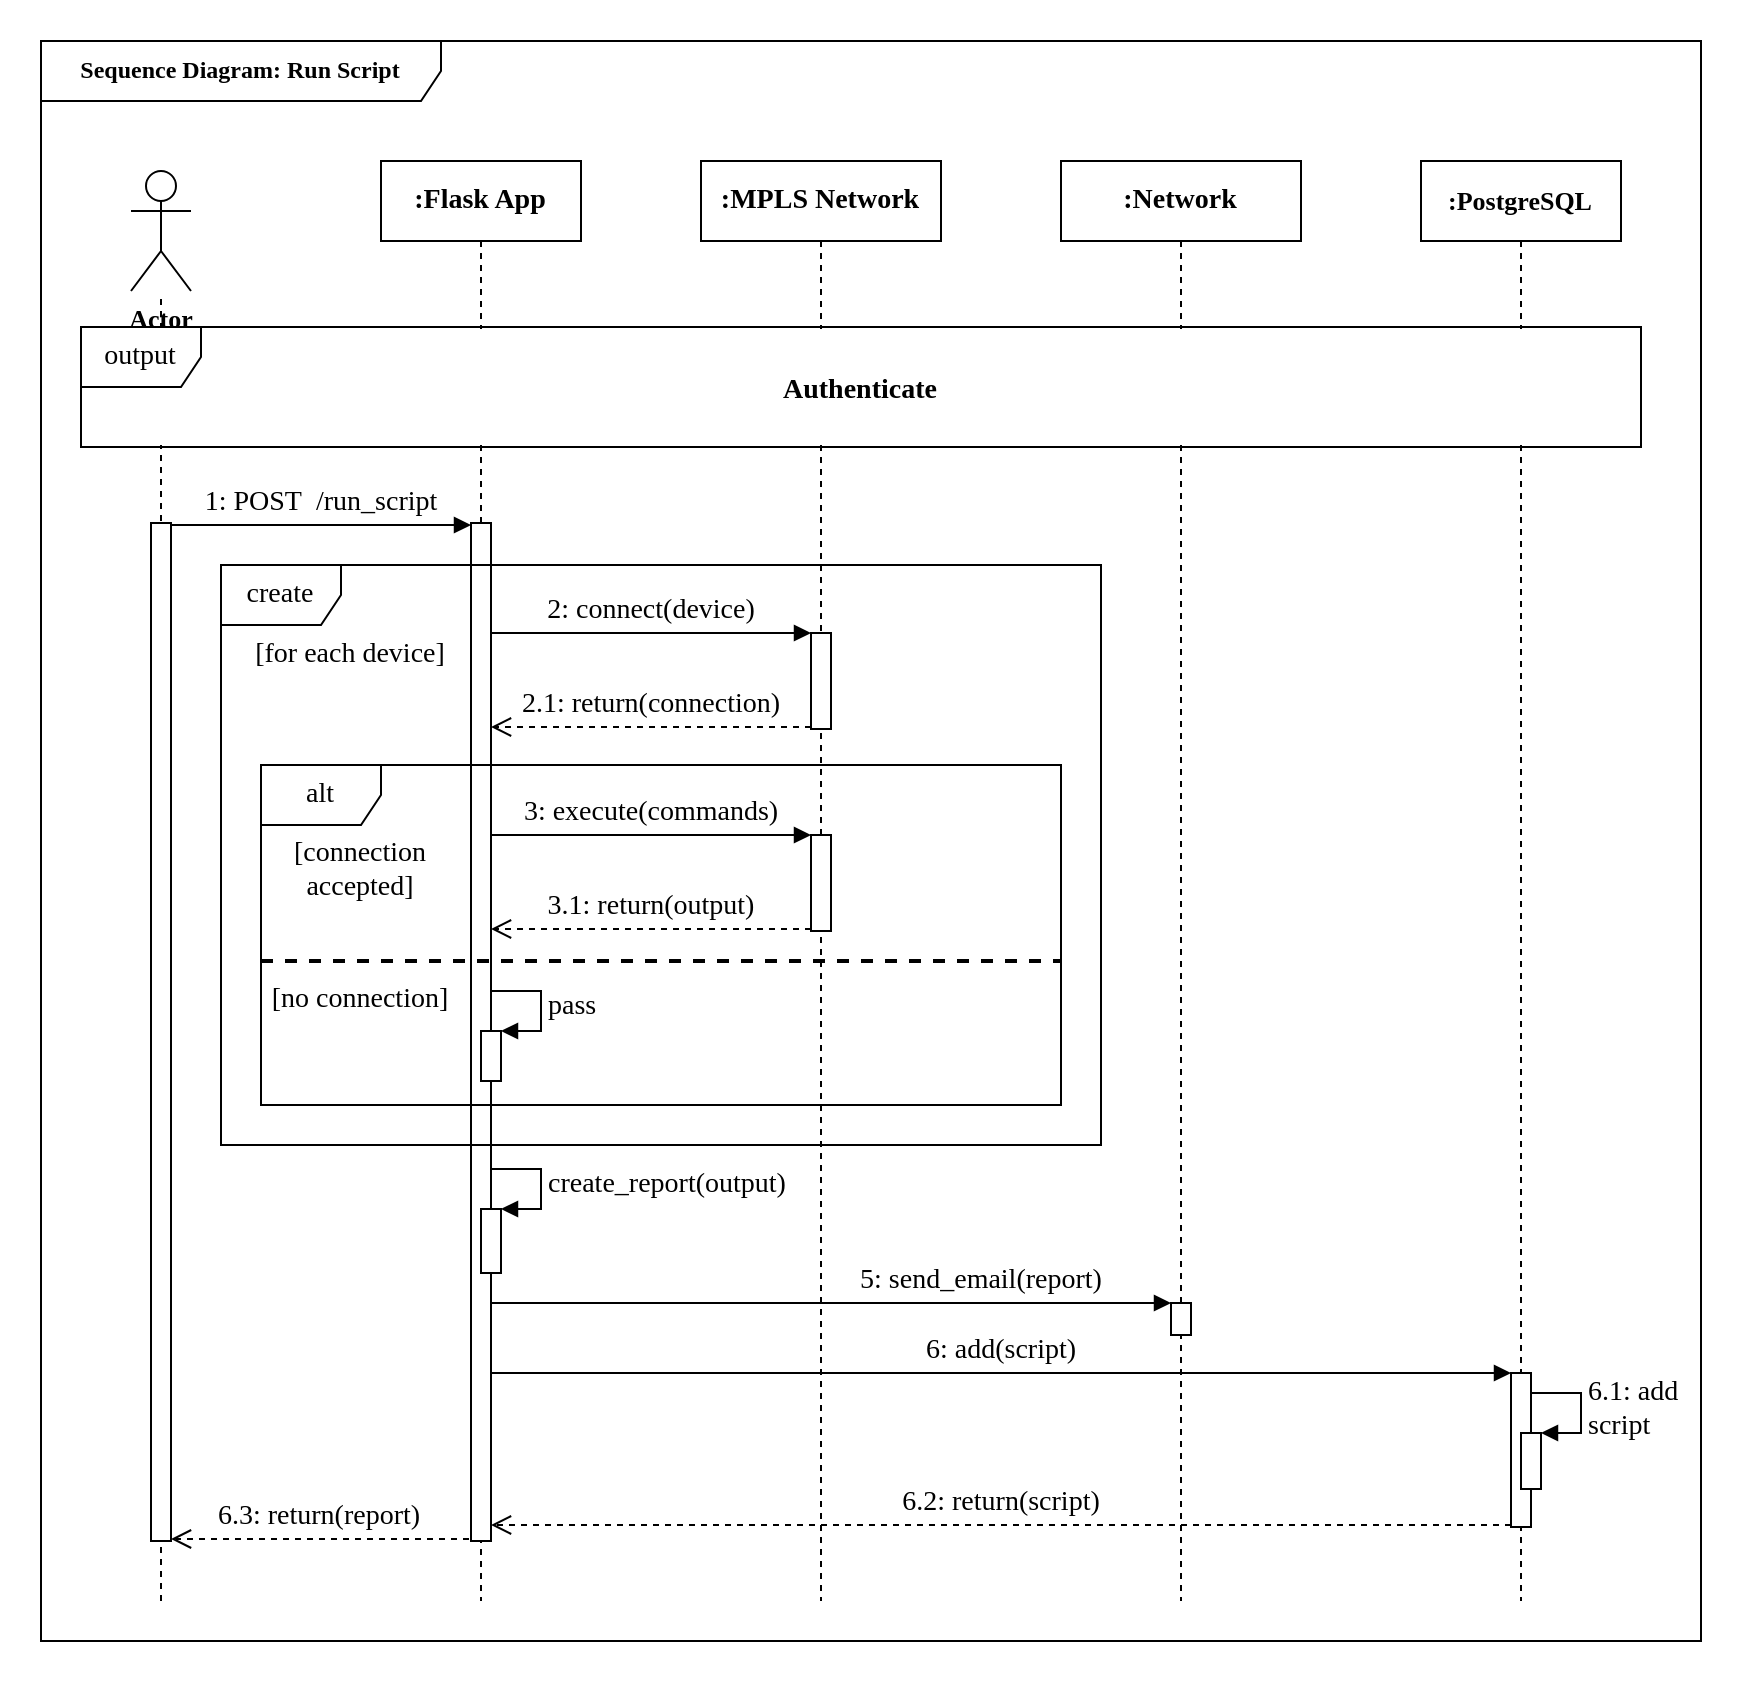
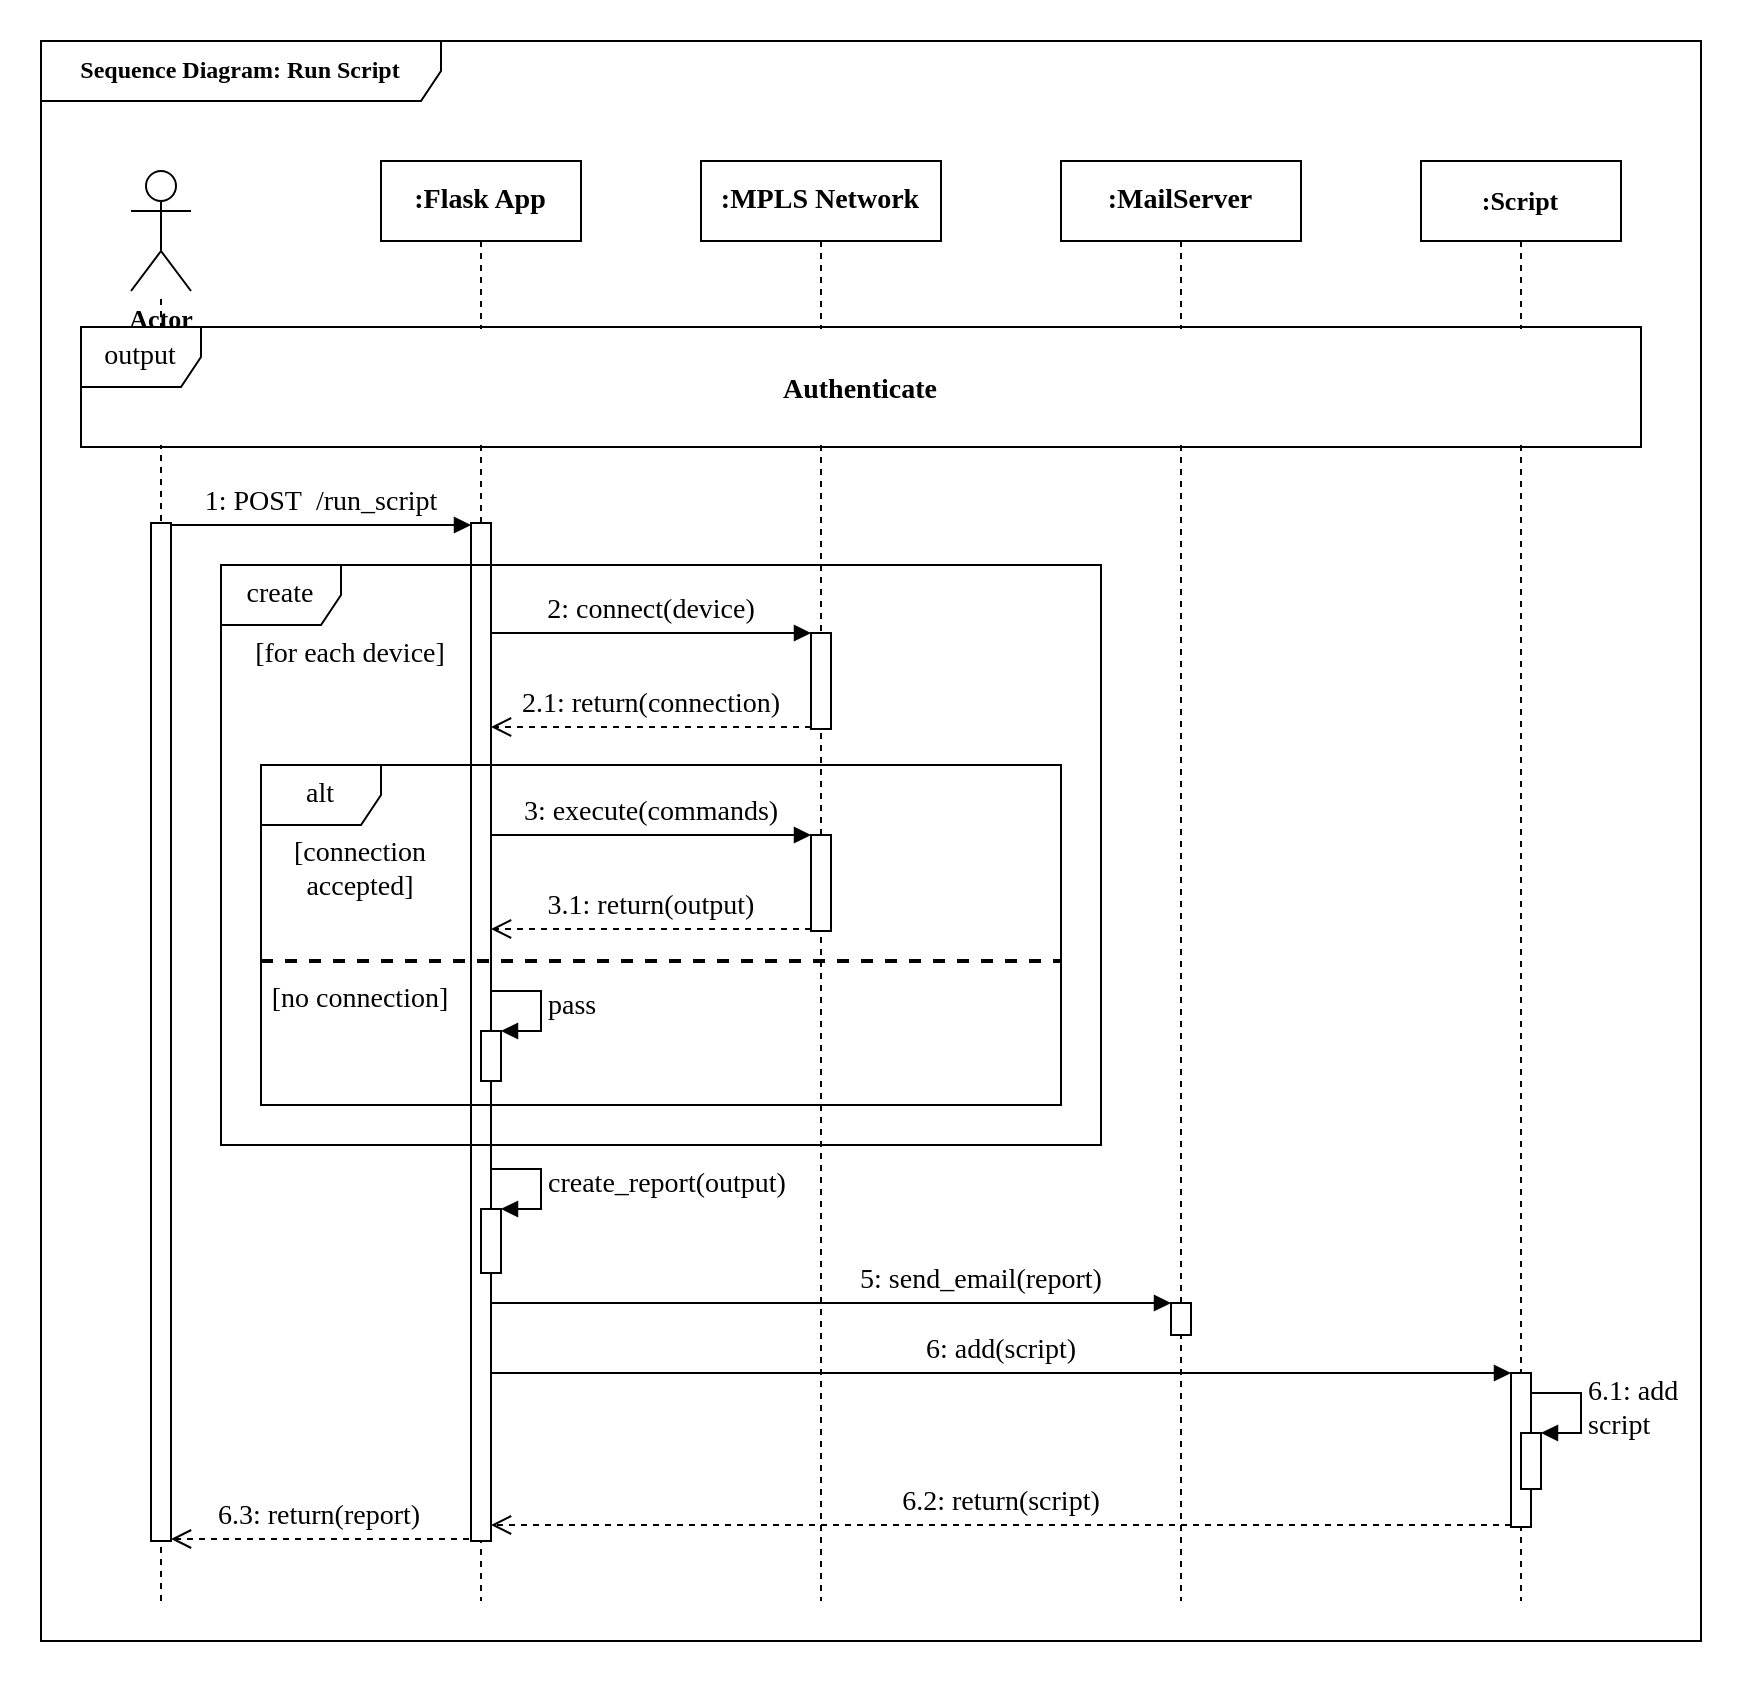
- <mxCell id="4" value="&lt;font face=&quot;Old Standard TT&quot; size=&quot;1&quot;&gt;&lt;b style=&quot;font-size: 14px&quot;&gt;:Network&lt;/b&gt;&lt;/font&gt;" style="shape=umlLifeline;perimeter=lifelinePerimeter;whiteSpace=wrap;html=1;container=1;collapsible=0;recursiveResize=0;outlineConnect=0;" parent="1" vertex="1"><mxGeometry x="530" y="80" width="120" height="720" as="geometry" /></mxCell>
+ <mxCell id="4" value="&lt;font face=&quot;Old Standard TT&quot; size=&quot;1&quot;&gt;&lt;b style=&quot;font-size: 14px&quot;&gt;:MailServer&lt;/b&gt;&lt;/font&gt;" style="shape=umlLifeline;perimeter=lifelinePerimeter;whiteSpace=wrap;html=1;container=1;collapsible=0;recursiveResize=0;outlineConnect=0;" parent="1" vertex="1"><mxGeometry x="530" y="80" width="120" height="720" as="geometry" /></mxCell>
- <mxCell id="6" value="&lt;font face=&quot;Old Standard TT&quot; size=&quot;1&quot;&gt;&lt;b style=&quot;font-size: 13px&quot;&gt;:PostgreSQL&lt;/b&gt;&lt;/font&gt;" style="shape=umlLifeline;perimeter=lifelinePerimeter;whiteSpace=wrap;html=1;container=1;collapsible=0;recursiveResize=0;outlineConnect=0;" parent="1" vertex="1"><mxGeometry x="710" y="80" width="100" height="720" as="geometry" /></mxCell>
+ <mxCell id="6" value="&lt;font face=&quot;Old Standard TT&quot; size=&quot;1&quot;&gt;&lt;b style=&quot;font-size: 13px&quot;&gt;:Script&lt;/b&gt;&lt;/font&gt;" style="shape=umlLifeline;perimeter=lifelinePerimeter;whiteSpace=wrap;html=1;container=1;collapsible=0;recursiveResize=0;outlineConnect=0;" parent="1" vertex="1"><mxGeometry x="710" y="80" width="100" height="720" as="geometry" /></mxCell>
